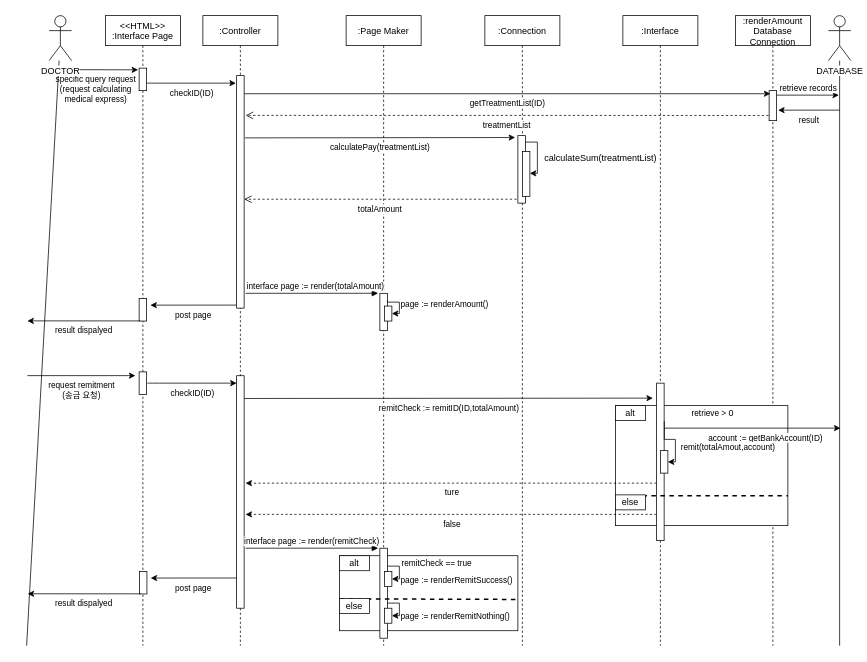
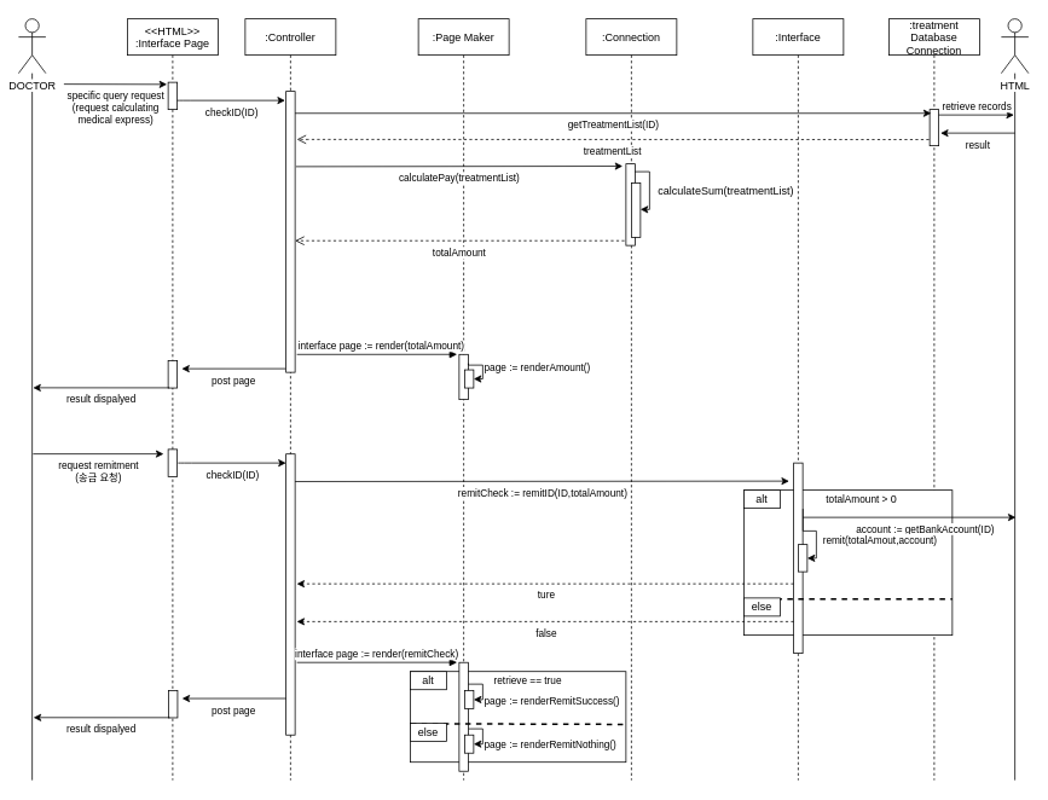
- <mxCell id="2" value=":renderAmount &#10;Database&#10;Connection" style="shape=umlLifeline;perimeter=lifelinePerimeter;container=1;collapsible=0;recursiveResize=0;rounded=0;shadow=0;strokeWidth=1;" vertex="1" parent="1"><mxGeometry x="980" y="20" width="100" height="840" as="geometry" /></mxCell>
+ <mxCell id="2" value=":treatment &#10;Database&#10;Connection" style="shape=umlLifeline;perimeter=lifelinePerimeter;container=1;collapsible=0;recursiveResize=0;rounded=0;shadow=0;strokeWidth=1;" vertex="1" parent="1"><mxGeometry x="980" y="20" width="100" height="840" as="geometry" /></mxCell>
- <mxCell id="21" value="DOCTOR" style="shape=umlActor;verticalLabelPosition=bottom;verticalAlign=top;html=1;outlineConnect=0;labelBackgroundColor=#ffffff;" vertex="1" parent="1"><mxGeometry x="65" y="20" width="30" height="60" as="geometry" /></mxCell>
+ <mxCell id="21" value="DOCTOR" style="shape=umlActor;verticalLabelPosition=bottom;verticalAlign=top;html=1;outlineConnect=0;labelBackgroundColor=#ffffff;" vertex="1" parent="1"><mxGeometry x="20" y="20" width="30" height="60" as="geometry" /></mxCell>
- <mxCell id="17" value="DATABASE" style="shape=umlActor;verticalLabelPosition=bottom;verticalAlign=top;outlineConnect=0;labelBackgroundColor=#FFFFFF;html=1;" vertex="1" parent="1"><mxGeometry x="1104" y="20" width="30" height="60" as="geometry" /></mxCell>
+ <mxCell id="17" value="HTML" style="shape=umlActor;verticalLabelPosition=bottom;verticalAlign=top;outlineConnect=0;labelBackgroundColor=#FFFFFF;html=1;" vertex="1" parent="1"><mxGeometry x="1104" y="20" width="30" height="60" as="geometry" /></mxCell>
- <mxCell id="31" value="&lt;span style=&quot;font-size: 11px ; background-color: rgb(255 , 255 , 255)&quot;&gt;retrieve &amp;gt;&amp;nbsp;&lt;/span&gt;0" style="text;html=1;strokeColor=none;fillColor=none;align=center;verticalAlign=middle;whiteSpace=wrap;rounded=0;labelBackgroundColor=none;" vertex="1" parent="1"><mxGeometry x="900" y="540" width="100" height="20" as="geometry" /></mxCell>
+ <mxCell id="31" value="&lt;span style=&quot;font-size: 11px ; background-color: rgb(255 , 255 , 255)&quot;&gt;totalAmount &amp;gt;&amp;nbsp;&lt;/span&gt;0" style="text;html=1;strokeColor=none;fillColor=none;align=center;verticalAlign=middle;whiteSpace=wrap;rounded=0;labelBackgroundColor=none;" vertex="1" parent="1"><mxGeometry x="900" y="540" width="100" height="20" as="geometry" /></mxCell>
- <mxCell id="57" value="&lt;span style=&quot;font-size: 11px ; background-color: rgb(255 , 255 , 255)&quot;&gt;remitCheck == true&lt;/span&gt;" style="text;html=1;strokeColor=none;fillColor=none;align=center;verticalAlign=middle;whiteSpace=wrap;rounded=0;labelBackgroundColor=none;" vertex="1" parent="1"><mxGeometry x="532" y="740.12" width="100" height="20" as="geometry" /></mxCell>
+ <mxCell id="57" value="&lt;span style=&quot;font-size: 11px ; background-color: rgb(255 , 255 , 255)&quot;&gt;retrieve == true&lt;/span&gt;" style="text;html=1;strokeColor=none;fillColor=none;align=center;verticalAlign=middle;whiteSpace=wrap;rounded=0;labelBackgroundColor=none;" vertex="1" parent="1"><mxGeometry x="532" y="740.12" width="100" height="20" as="geometry" /></mxCell>
